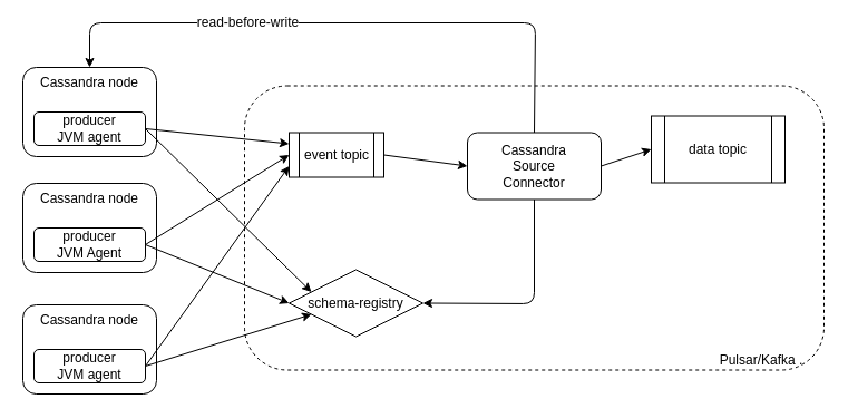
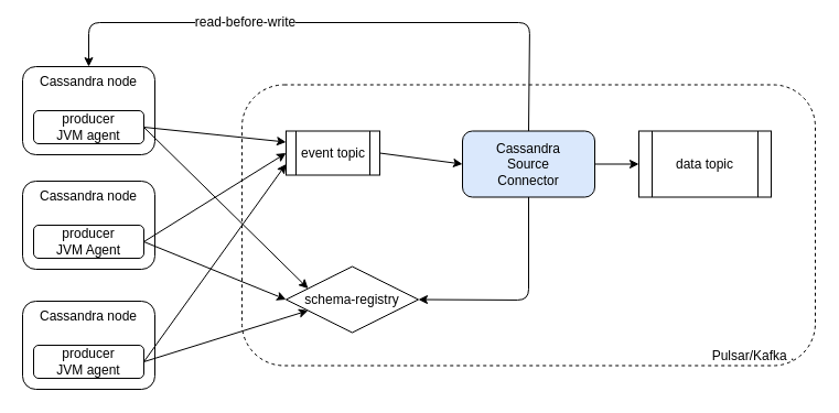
- <mxCell id="11" value="data topic" style="shape=process;whiteSpace=wrap;html=1;backgroundOutline=1;" parent="1" vertex="1"><mxGeometry x="584" y="103.5" width="120" height="60" as="geometry" /></mxCell>
+ <mxCell id="11" value="data topic" style="shape=process;whiteSpace=wrap;html=1;backgroundOutline=1;" parent="1" vertex="1"><mxGeometry x="579" y="118.5" width="120" height="60" as="geometry" /></mxCell>
- <mxCell id="10" value="Cassandra&lt;br&gt;Source&lt;br&gt;Connector" style="rounded=1;whiteSpace=wrap;html=1;" parent="1" vertex="1"><mxGeometry x="419" y="118.5" width="120" height="60" as="geometry" /></mxCell>
+ <mxCell id="10" value="Cassandra&lt;br&gt;Source&lt;br&gt;Connector" style="rounded=1;whiteSpace=wrap;html=1;fillColor=#dae8fc;" parent="1" vertex="1"><mxGeometry x="419" y="118.5" width="120" height="60" as="geometry" /></mxCell>
